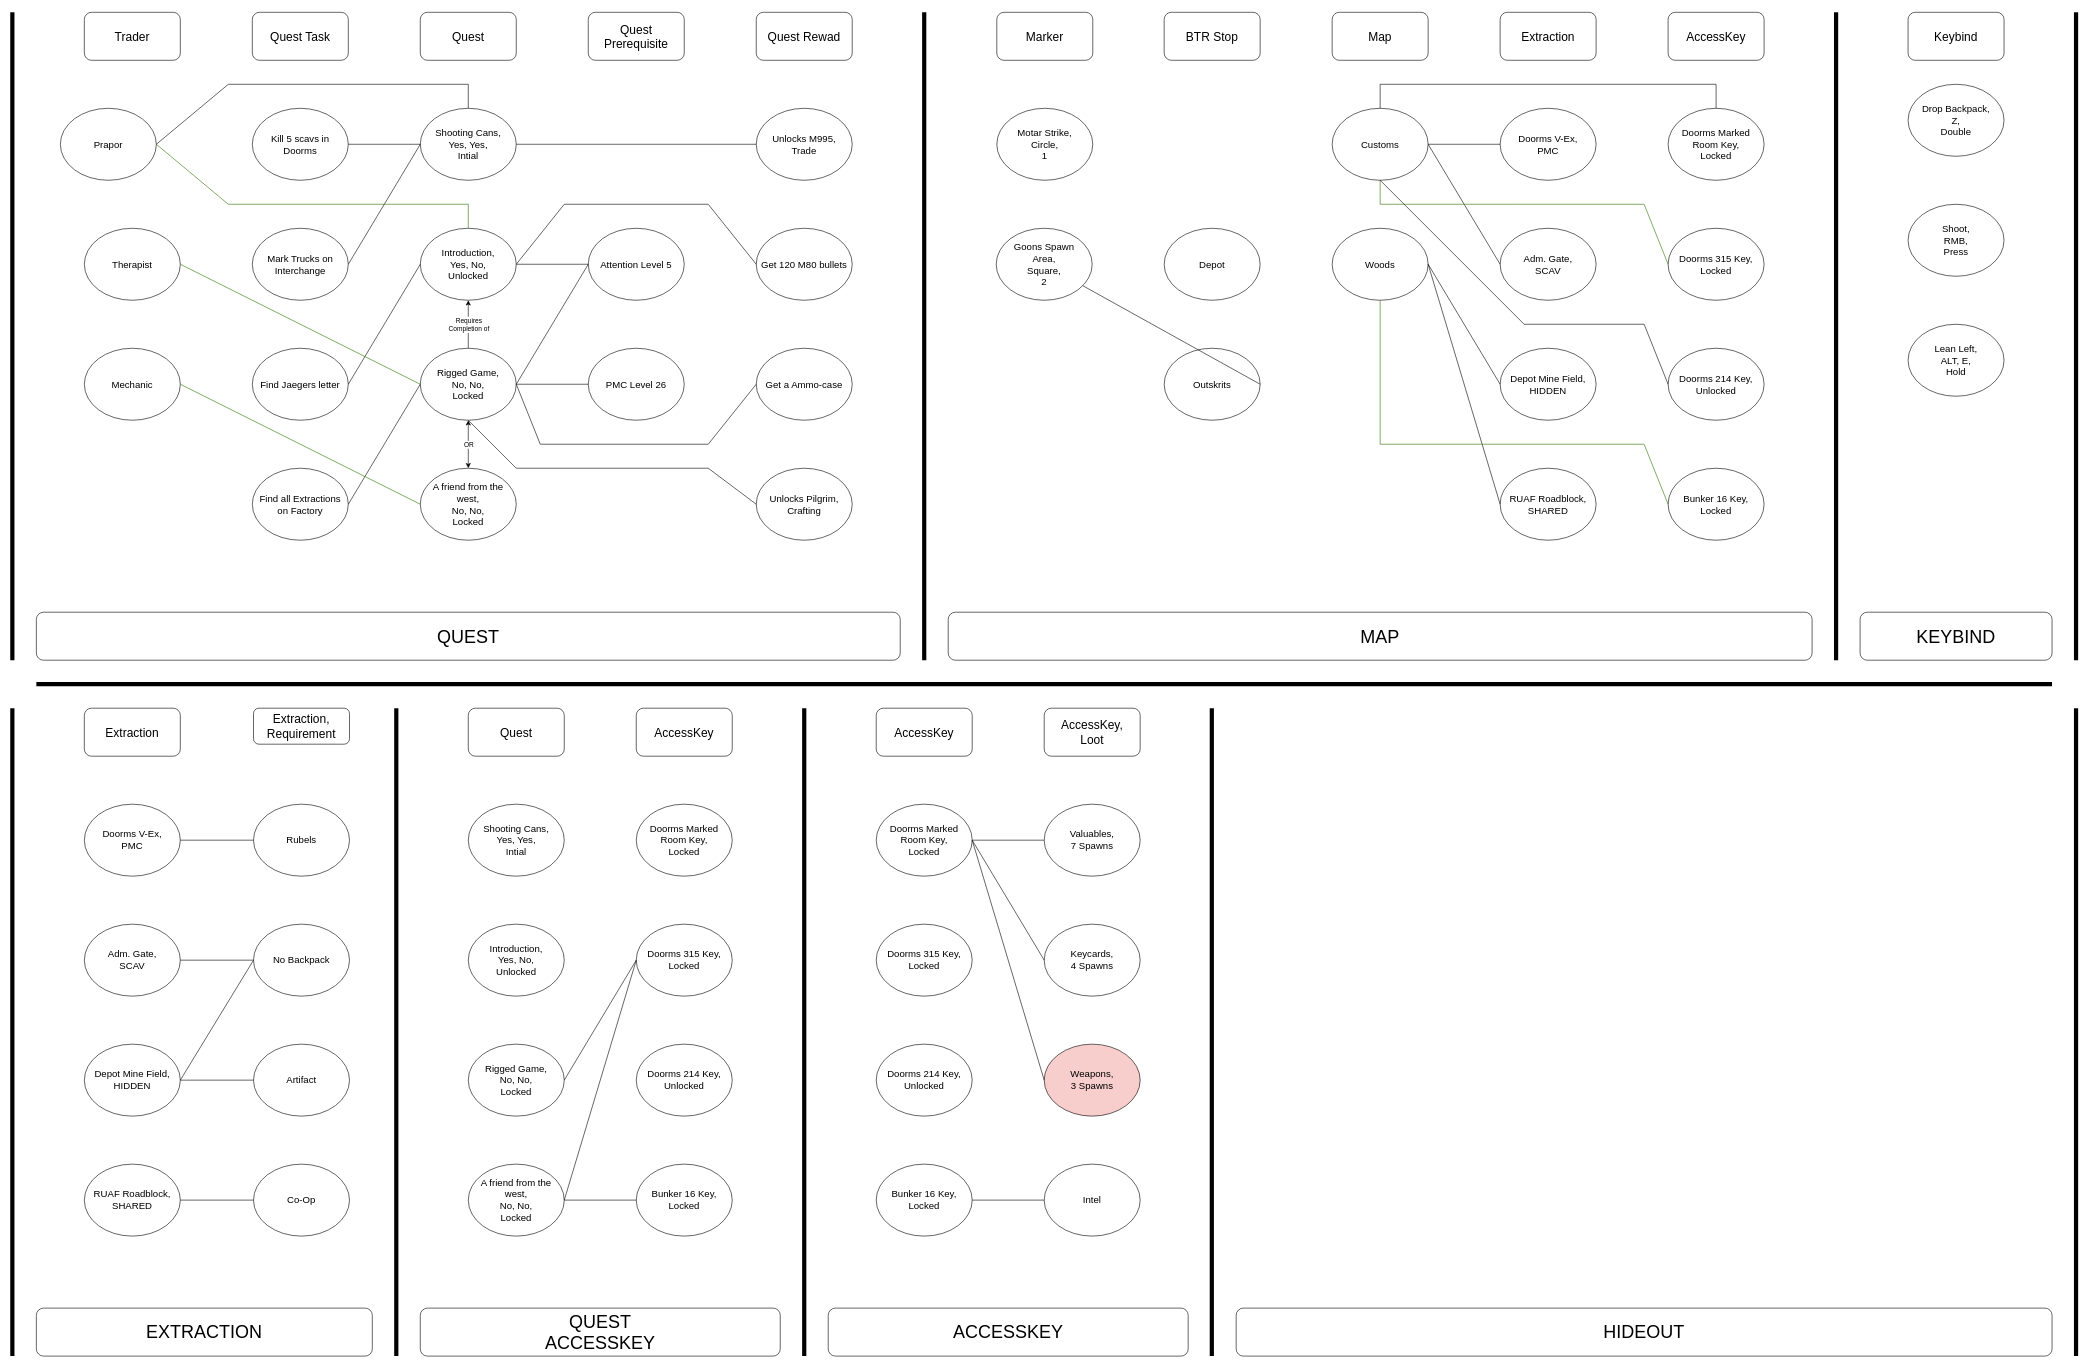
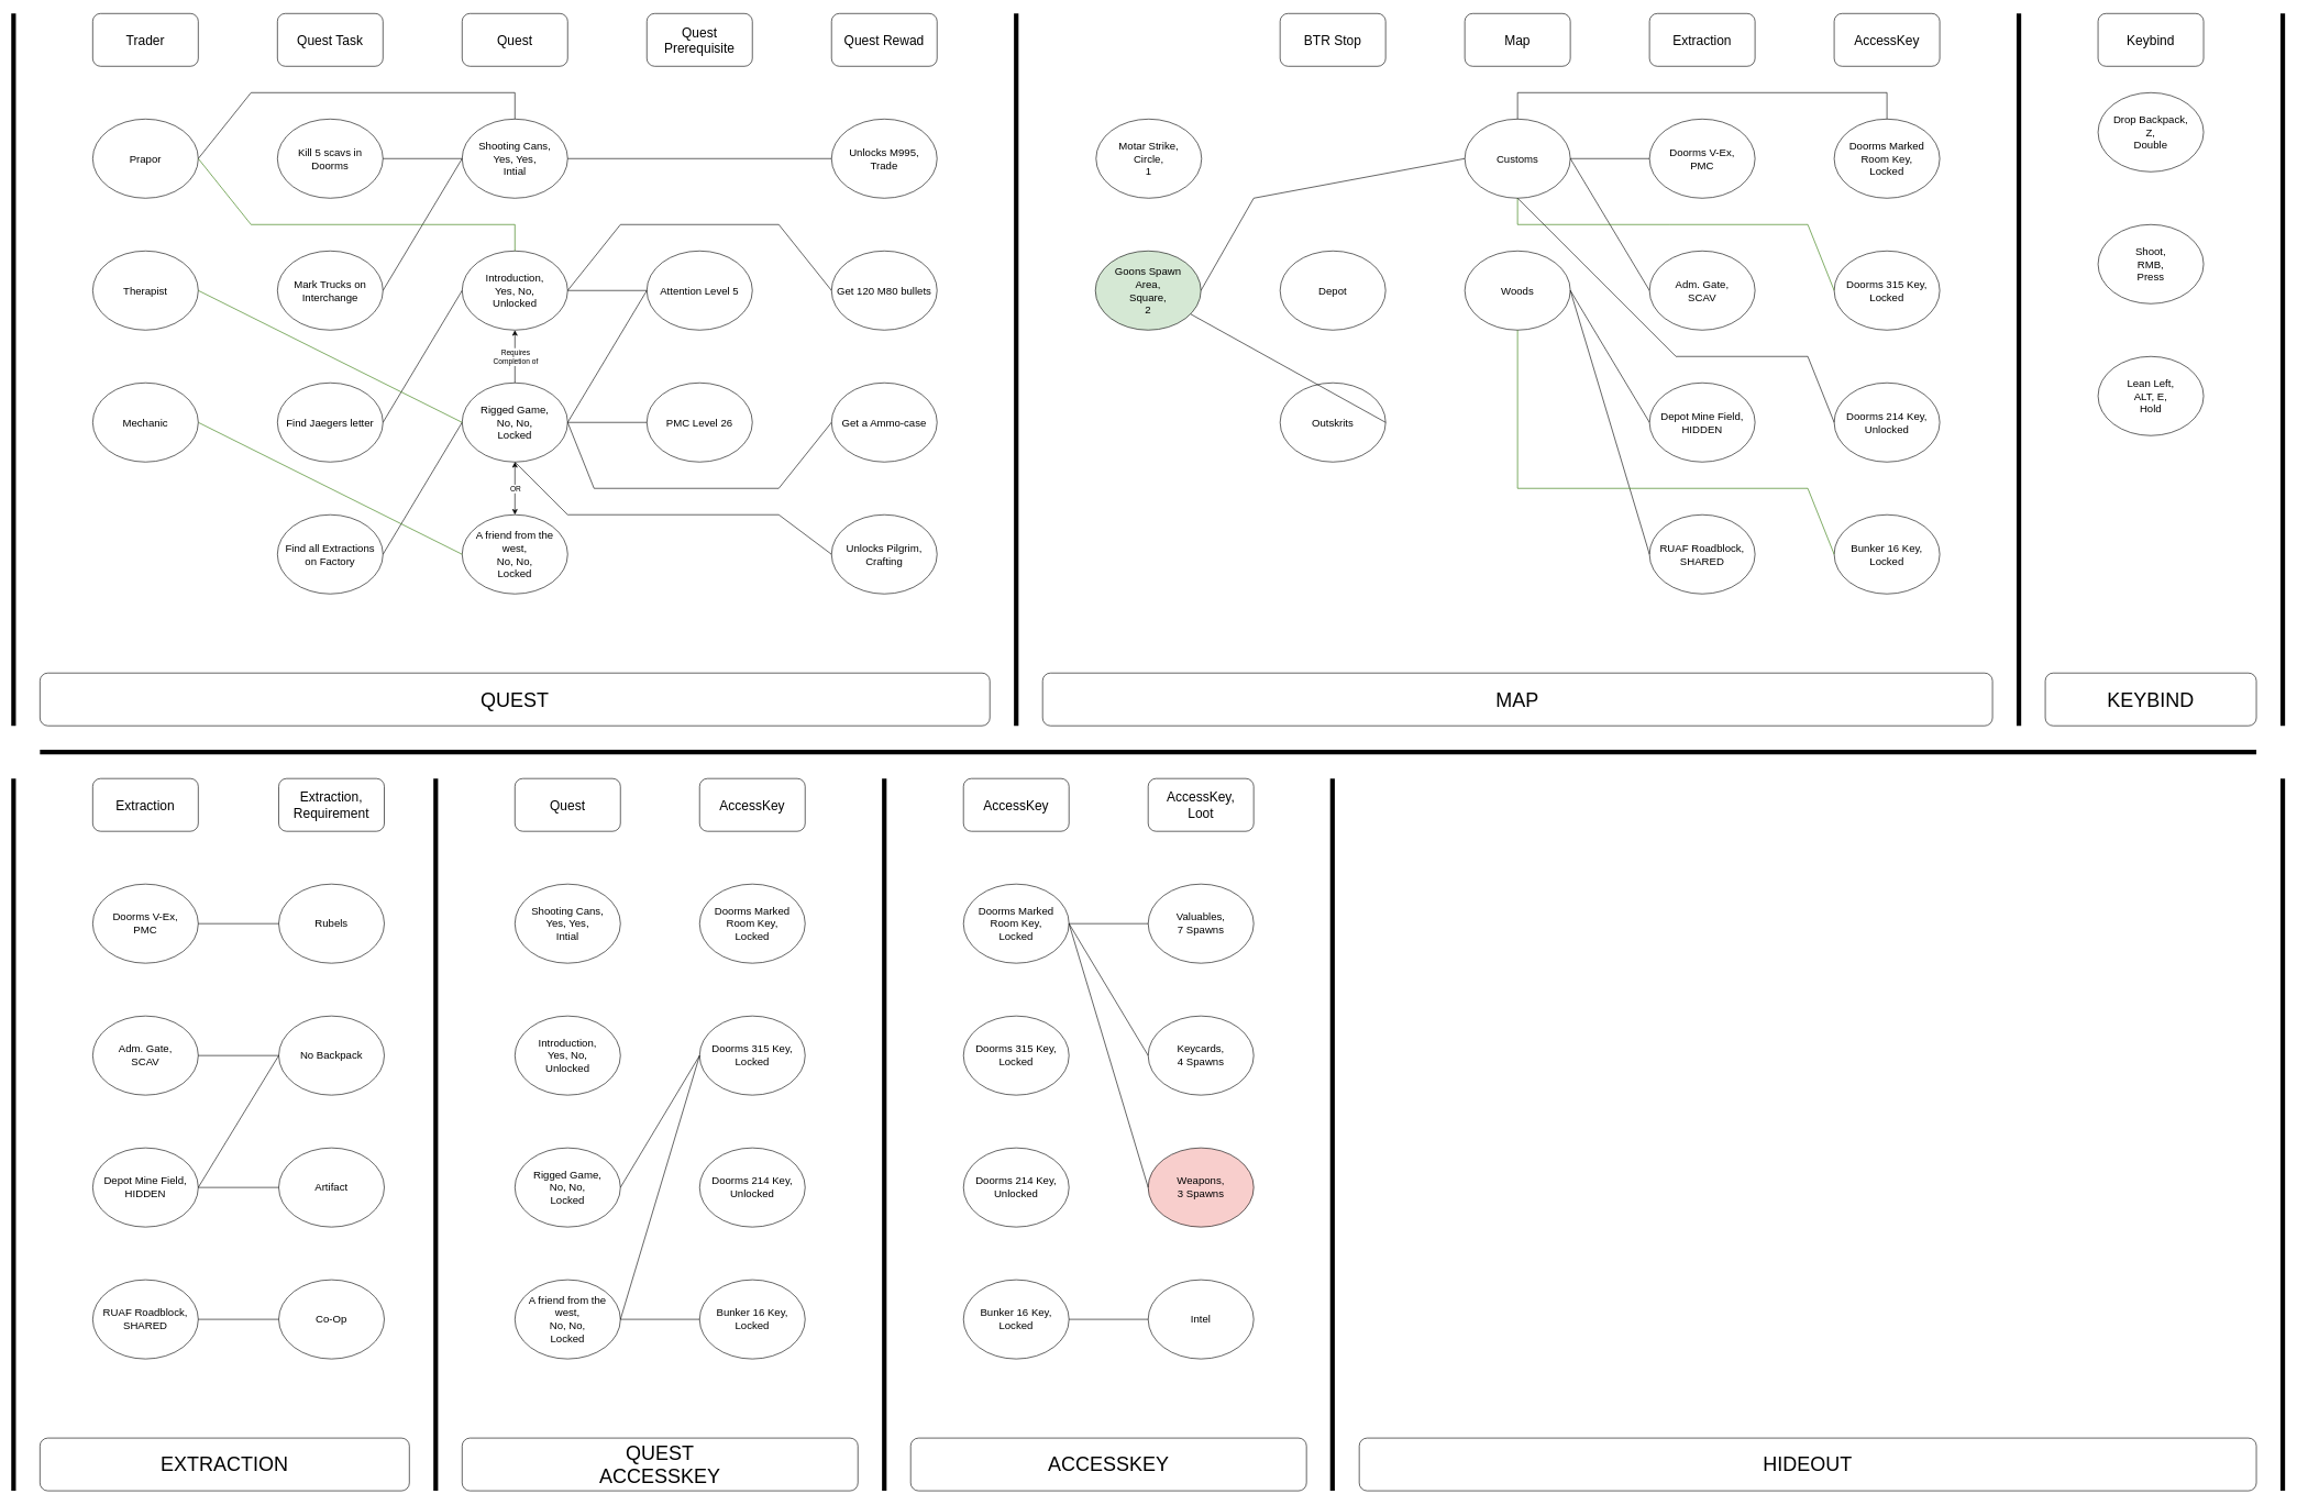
- <mxCell id="30" value="&lt;font style=&quot;font-size: 20px;&quot;&gt;Marker&lt;/font&gt;" style="rounded=1;whiteSpace=wrap;html=1;movable=0;resizable=0;rotatable=0;deletable=0;editable=0;locked=1;connectable=0;" vertex="1" parent="1"><mxGeometry x="1661" y="20" width="160" height="80" as="geometry" /></mxCell>
- <mxCell id="33" value="&lt;span style=&quot;font-size: 16px;&quot;&gt;Prapor&lt;/span&gt;" style="ellipse;whiteSpace=wrap;html=1;movable=0;resizable=0;rotatable=0;deletable=0;editable=0;locked=1;connectable=0;" vertex="1" parent="1"><mxGeometry x="100" y="180" width="160" height="120" as="geometry" /></mxCell>
+ <mxCell id="33" value="&lt;span style=&quot;font-size: 16px;&quot;&gt;Prapor&lt;/span&gt;" style="ellipse;whiteSpace=wrap;html=1;movable=0;resizable=0;rotatable=0;deletable=0;editable=0;locked=1;connectable=0;" vertex="1" parent="1"><mxGeometry x="140" y="180" width="160" height="120" as="geometry" /></mxCell>
+ <mxCell id="49" value="" style="endArrow=none;html=1;rounded=0;exitX=1;exitY=0.5;exitDx=0;exitDy=0;entryX=0;entryY=0.5;entryDx=0;entryDy=0;movable=0;resizable=0;rotatable=0;deletable=0;editable=0;locked=1;connectable=0;" edge="1" parent="1" source="48" target="42"><mxGeometry width="50" height="50" relative="1" as="geometry"><mxPoint x="2130" y="480" as="sourcePoint" /><mxPoint x="2180" y="430" as="targetPoint" /><Array as="points"><mxPoint x="1900" y="300" /></Array></mxGeometry></mxCell>
- <mxCell id="48" value="&lt;span style=&quot;font-size: 16px;&quot;&gt;Goons Spawn&lt;/span&gt;&lt;div&gt;&lt;span style=&quot;font-size: 16px;&quot;&gt;Area,&lt;/span&gt;&lt;/div&gt;&lt;div&gt;&lt;span style=&quot;font-size: 16px;&quot;&gt;Square,&lt;/span&gt;&lt;/div&gt;&lt;div&gt;&lt;span style=&quot;font-size: 16px;&quot;&gt;2&lt;/span&gt;&lt;/div&gt;" style="ellipse;whiteSpace=wrap;html=1;movable=0;resizable=0;rotatable=0;deletable=0;editable=0;locked=1;connectable=0;" vertex="1" parent="1"><mxGeometry x="1660" y="380" width="160" height="120" as="geometry" /></mxCell>
+ <mxCell id="48" value="&lt;span style=&quot;font-size: 16px;&quot;&gt;Goons Spawn&lt;/span&gt;&lt;div&gt;&lt;span style=&quot;font-size: 16px;&quot;&gt;Area,&lt;/span&gt;&lt;/div&gt;&lt;div&gt;&lt;span style=&quot;font-size: 16px;&quot;&gt;Square,&lt;/span&gt;&lt;/div&gt;&lt;div&gt;&lt;span style=&quot;font-size: 16px;&quot;&gt;2&lt;/span&gt;&lt;/div&gt;" style="ellipse;whiteSpace=wrap;html=1;movable=0;resizable=0;rotatable=0;deletable=0;editable=0;locked=1;connectable=0;fillColor=#d5e8d4;" vertex="1" parent="1"><mxGeometry x="1660" y="380" width="160" height="120" as="geometry" /></mxCell>
- <mxCell id="71" value="&lt;span style=&quot;font-size: 20px;&quot;&gt;Extraction,&lt;/span&gt;&lt;div&gt;&lt;span style=&quot;font-size: 20px;&quot;&gt;Requirement&lt;/span&gt;&lt;/div&gt;" style="rounded=1;whiteSpace=wrap;html=1;movable=0;resizable=0;rotatable=0;deletable=0;editable=0;locked=1;connectable=0;" vertex="1" parent="1"><mxGeometry x="422" y="1180" width="160" height="60" as="geometry" /></mxCell>
+ <mxCell id="71" value="&lt;span style=&quot;font-size: 20px;&quot;&gt;Extraction,&lt;/span&gt;&lt;div&gt;&lt;span style=&quot;font-size: 20px;&quot;&gt;Requirement&lt;/span&gt;&lt;/div&gt;" style="rounded=1;whiteSpace=wrap;html=1;movable=0;resizable=0;rotatable=0;deletable=0;editable=0;locked=1;connectable=0;" vertex="1" parent="1"><mxGeometry x="422" y="1180" width="160" height="80" as="geometry" /></mxCell>
